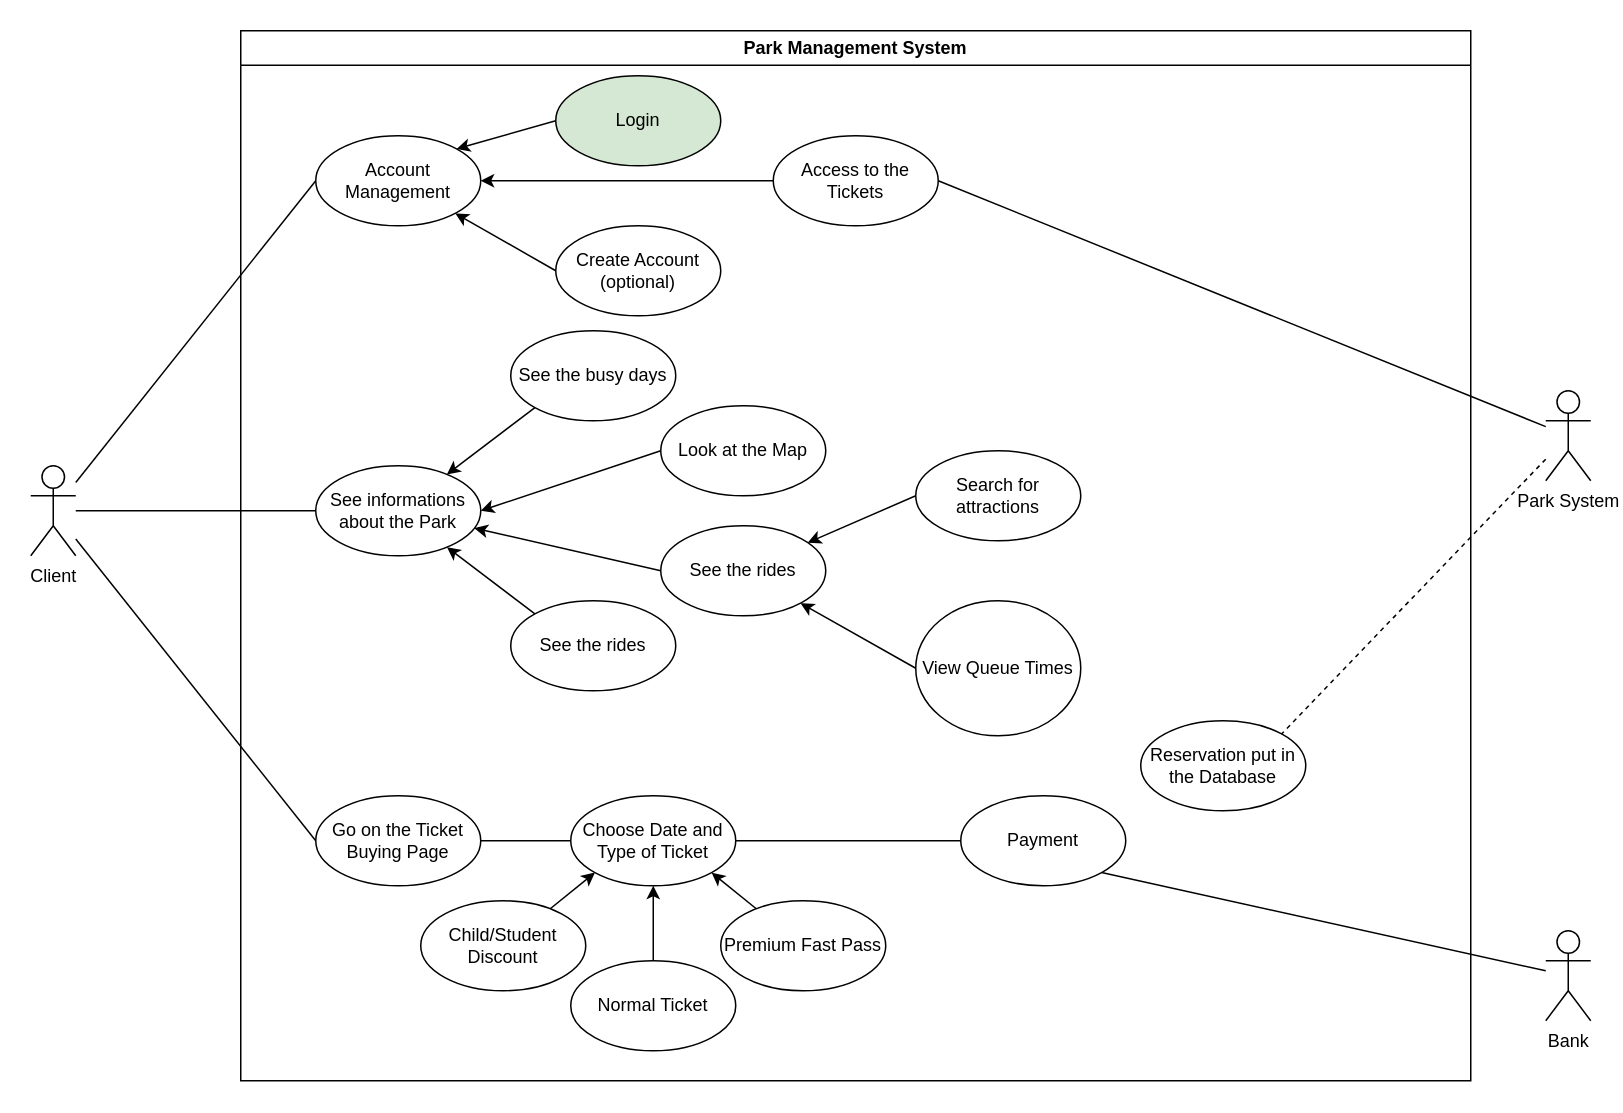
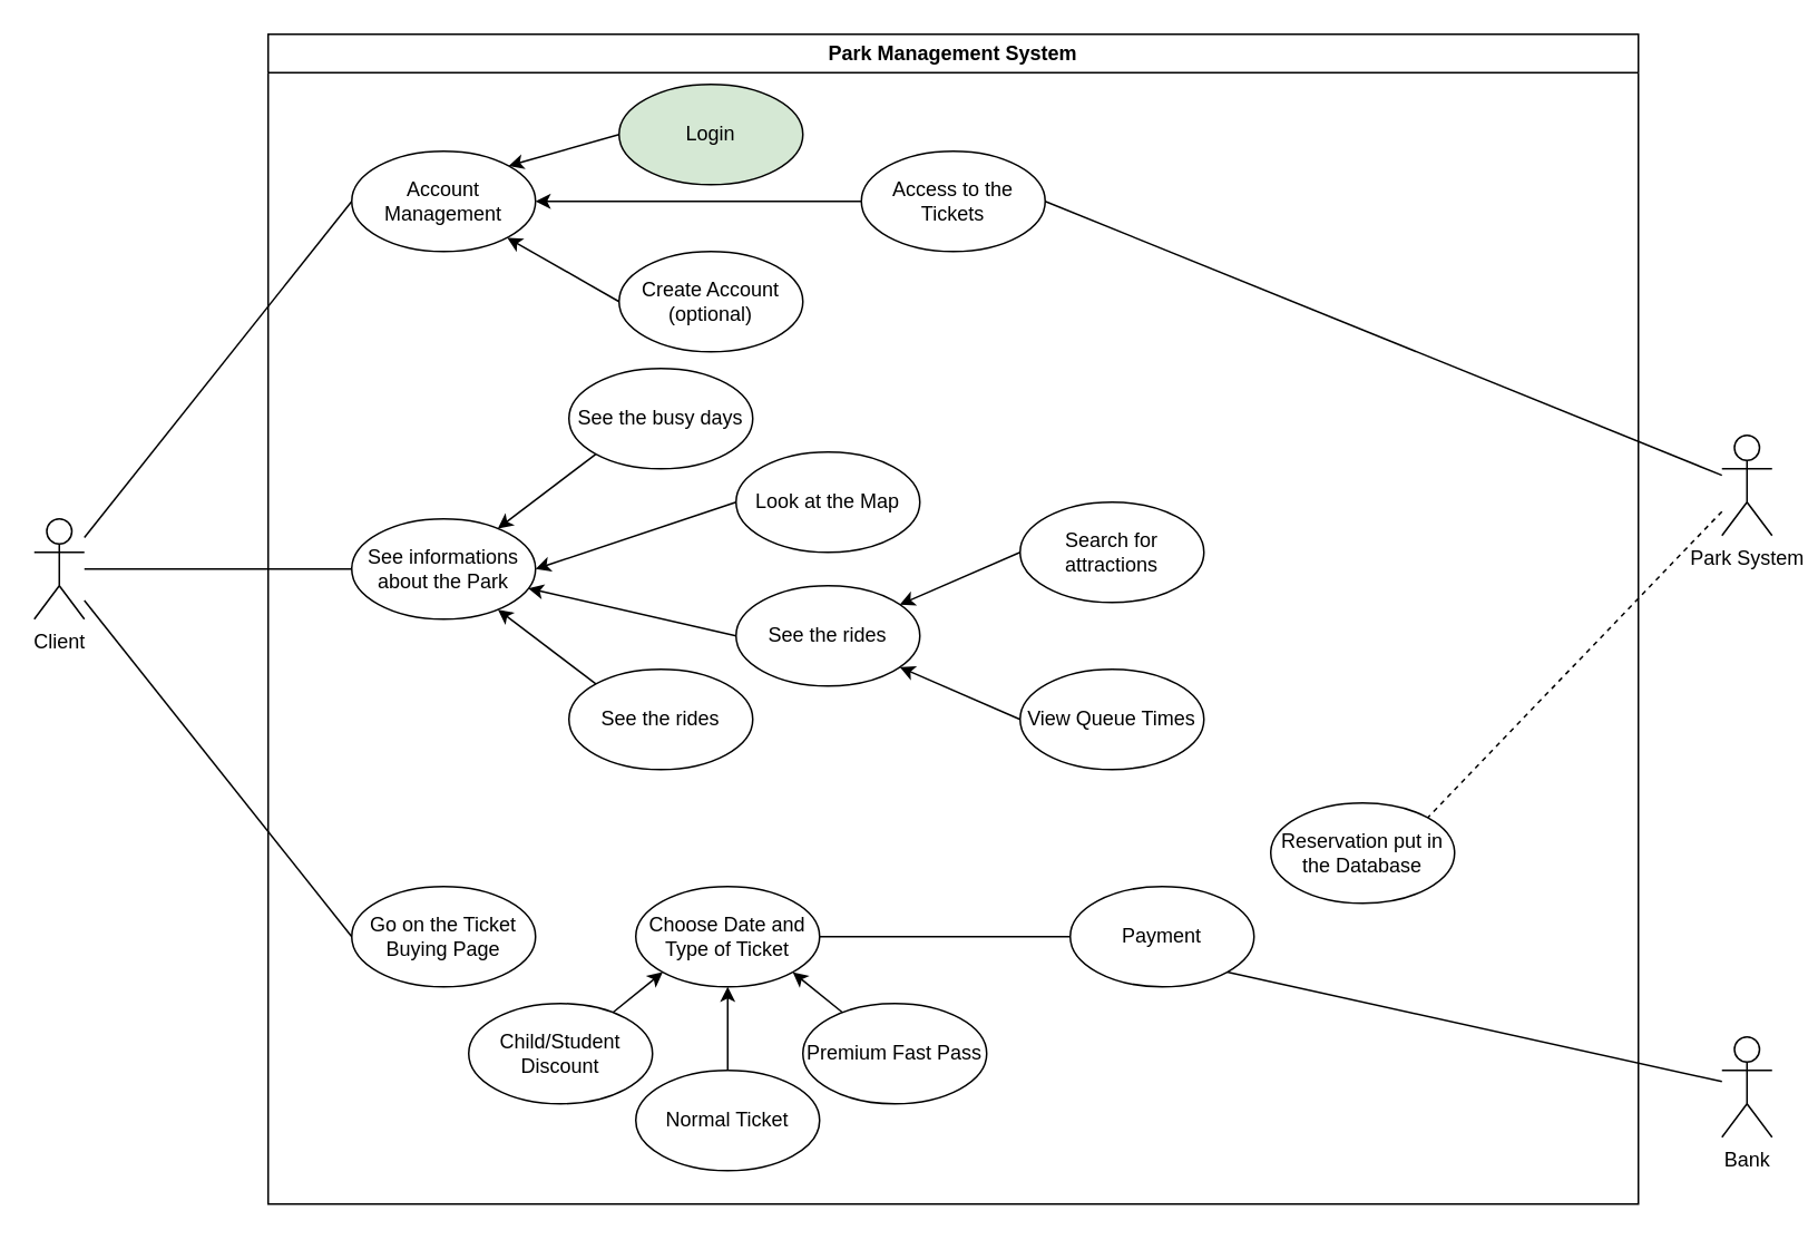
- <mxCell id="24" value="View Queue Times" style="ellipse;whiteSpace=wrap;html=1;" vertex="1" parent="6"><mxGeometry x="450" y="380" width="110" height="90" as="geometry" /></mxCell>
+ <mxCell id="24" value="View Queue Times" style="ellipse;whiteSpace=wrap;html=1;" vertex="1" parent="6"><mxGeometry x="450" y="380" width="110" height="60" as="geometry" /></mxCell>
- <mxCell id="20" style="edgeStyle=orthogonalEdgeStyle;rounded=0;orthogonalLoop=1;jettySize=auto;html=1;entryX=0;entryY=0.5;entryDx=0;entryDy=0;endArrow=none;endFill=0;" edge="1" parent="6" source="21" target="28"><mxGeometry relative="1" as="geometry" /></mxCell>
